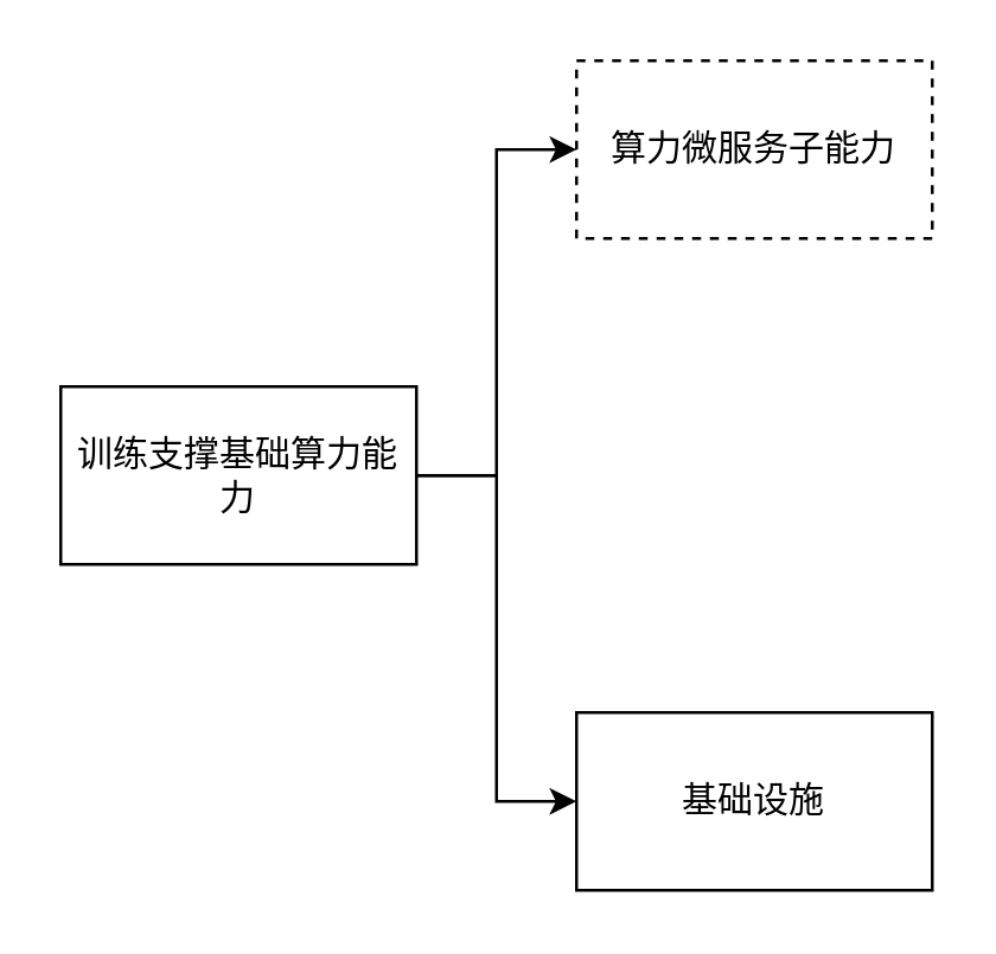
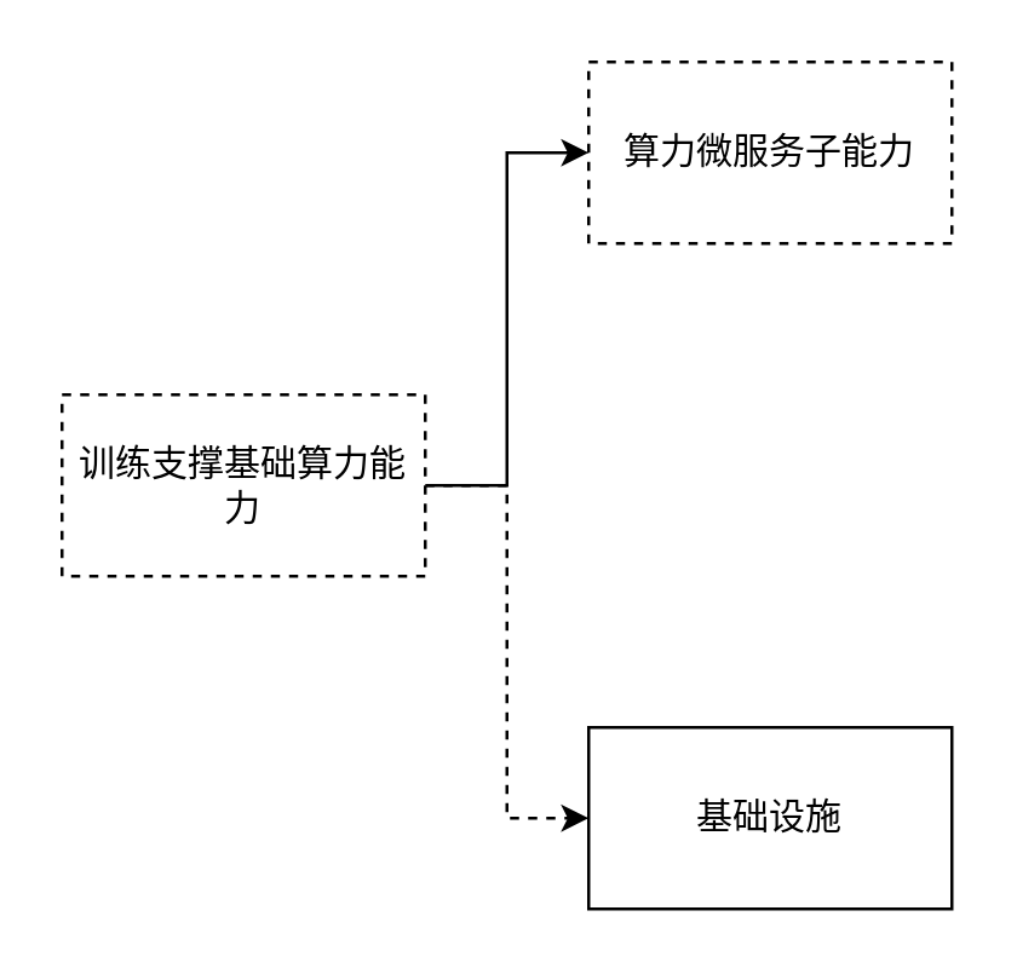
- <mxCell id="4" value="训练支撑基础算力能力" style="rounded=0;whiteSpace=wrap;html=1;" parent="1" vertex="1"><mxGeometry x="20" y="130" width="120" height="60" as="geometry" /></mxCell>
+ <mxCell id="4" value="训练支撑基础算力能力" style="rounded=0;whiteSpace=wrap;html=1;dashed=1;" parent="1" vertex="1"><mxGeometry x="20" y="130" width="120" height="60" as="geometry" /></mxCell>
- <mxCell id="3" style="edgeStyle=orthogonalEdgeStyle;rounded=0;orthogonalLoop=1;jettySize=auto;html=1;entryX=0;entryY=0.5;entryDx=0;entryDy=0;" edge="1" parent="1" source="4" target="6"><mxGeometry relative="1" as="geometry" /></mxCell>
+ <mxCell id="3" style="edgeStyle=orthogonalEdgeStyle;rounded=0;orthogonalLoop=1;jettySize=auto;html=1;entryX=0;entryY=0.5;entryDx=0;entryDy=0;dashed=1;" edge="1" parent="1" source="4" target="6"><mxGeometry relative="1" as="geometry" /></mxCell>
